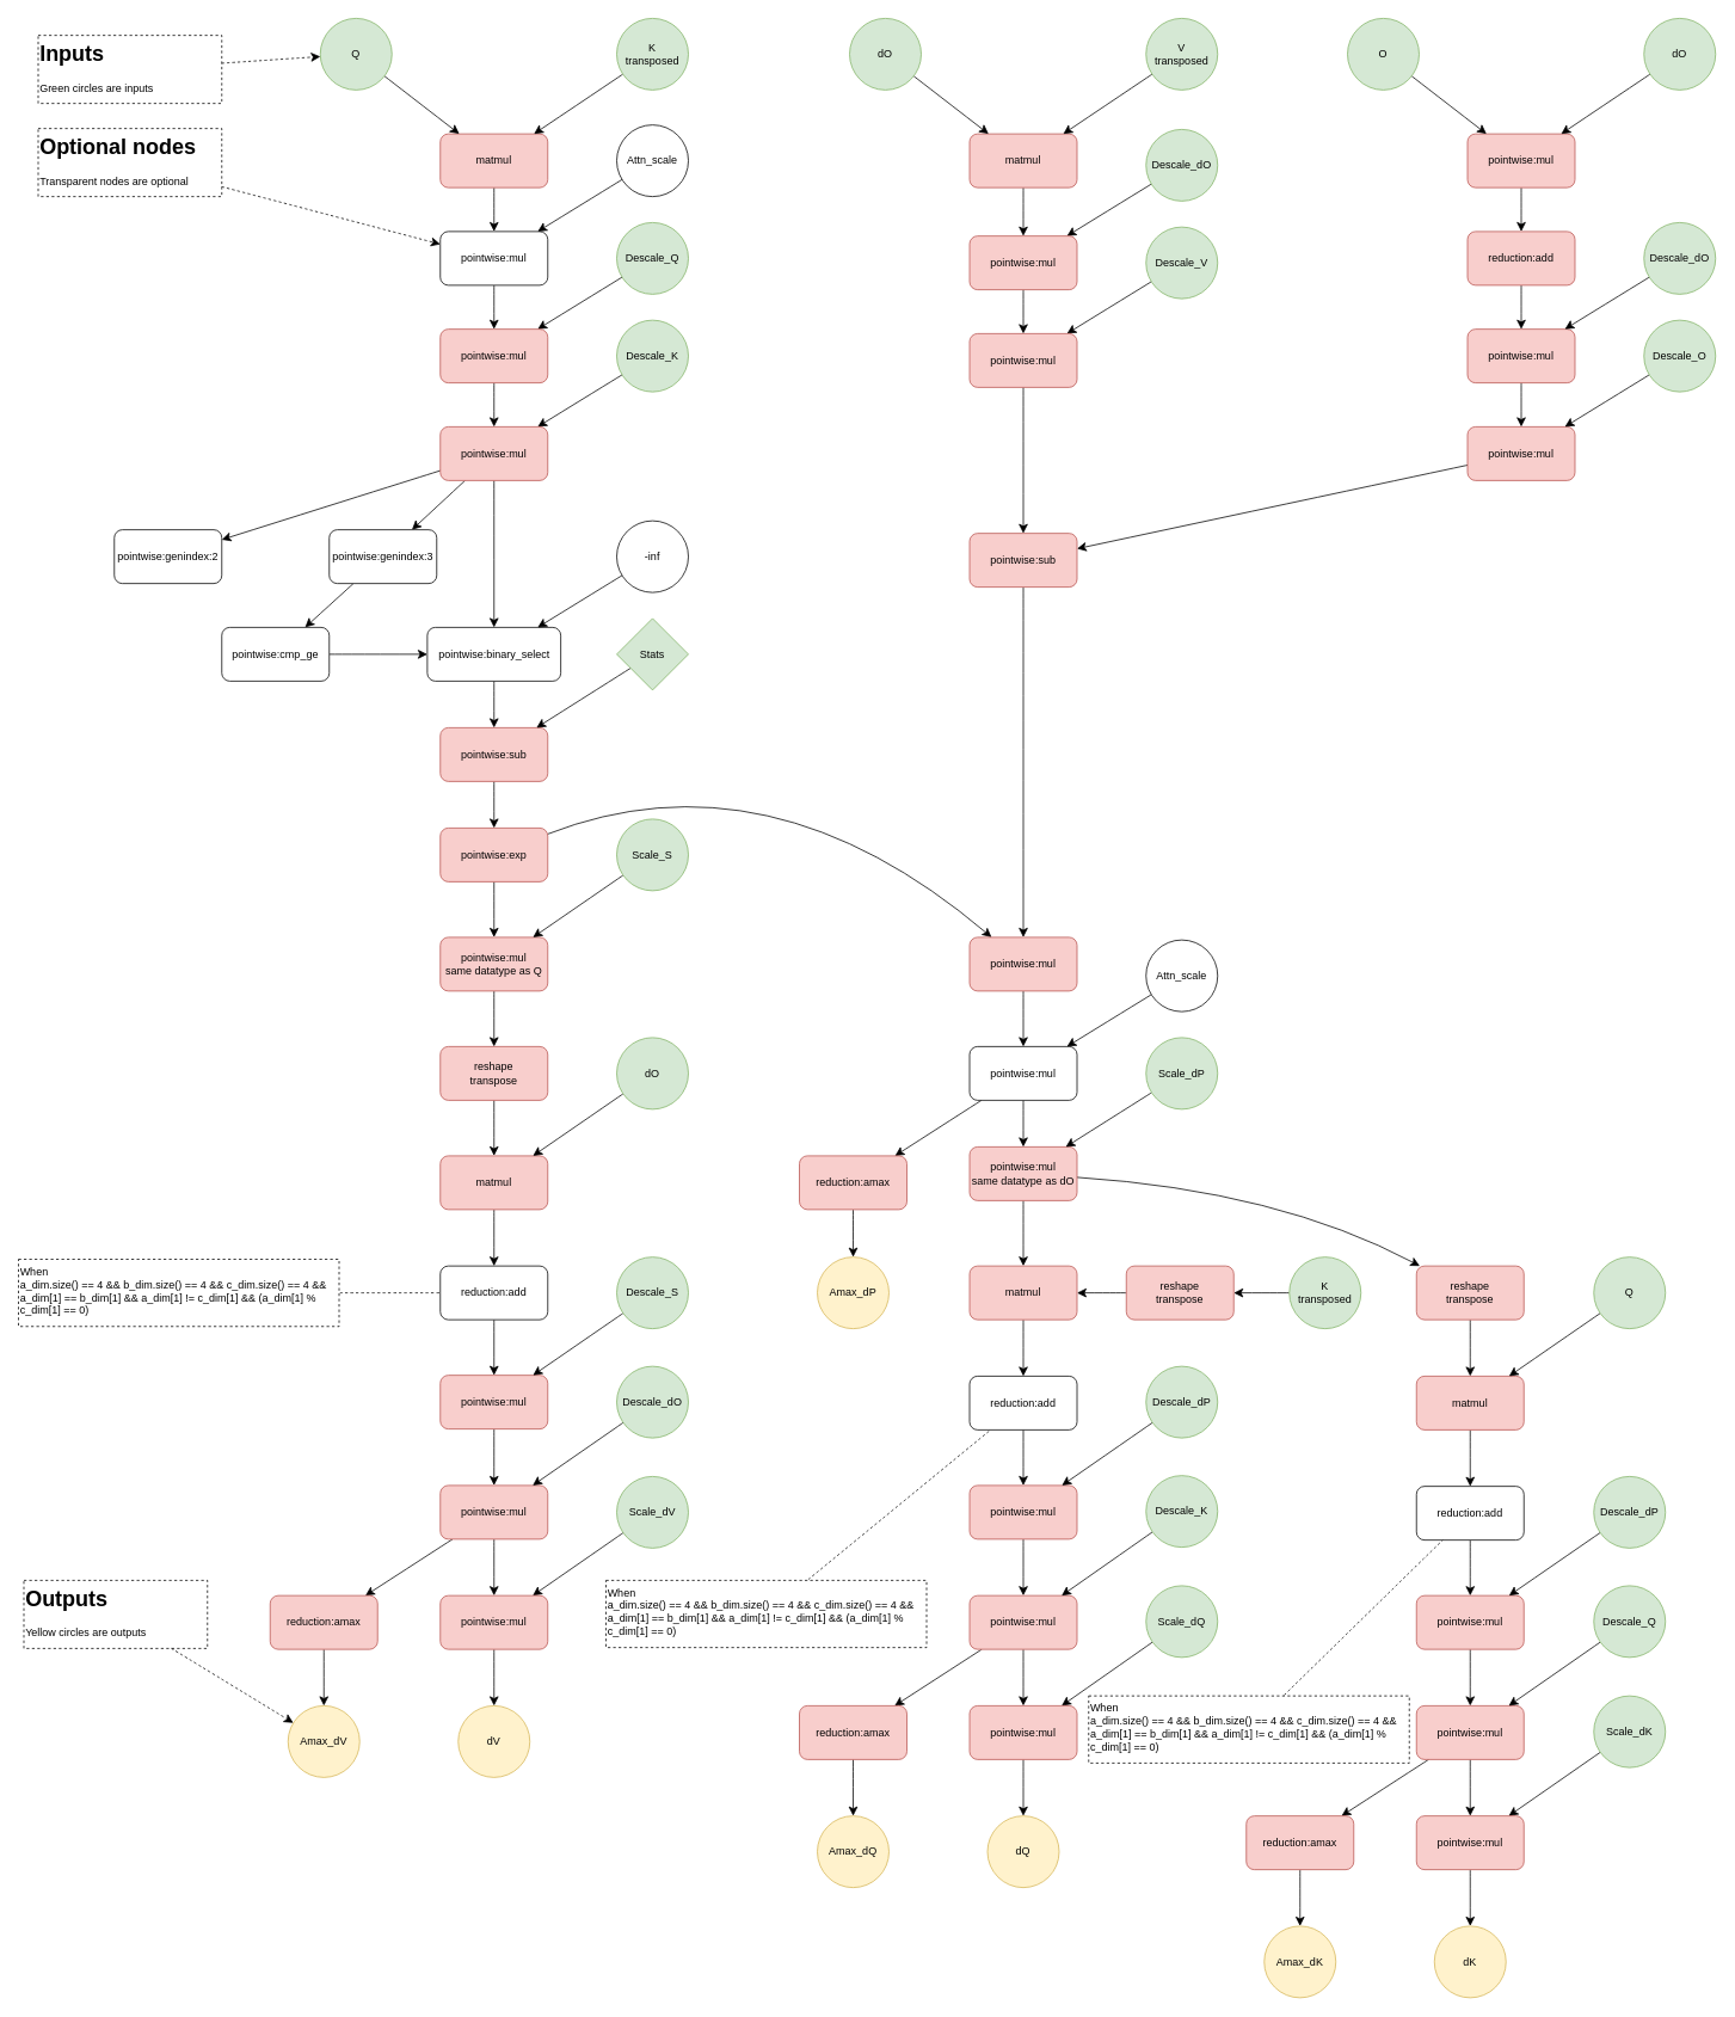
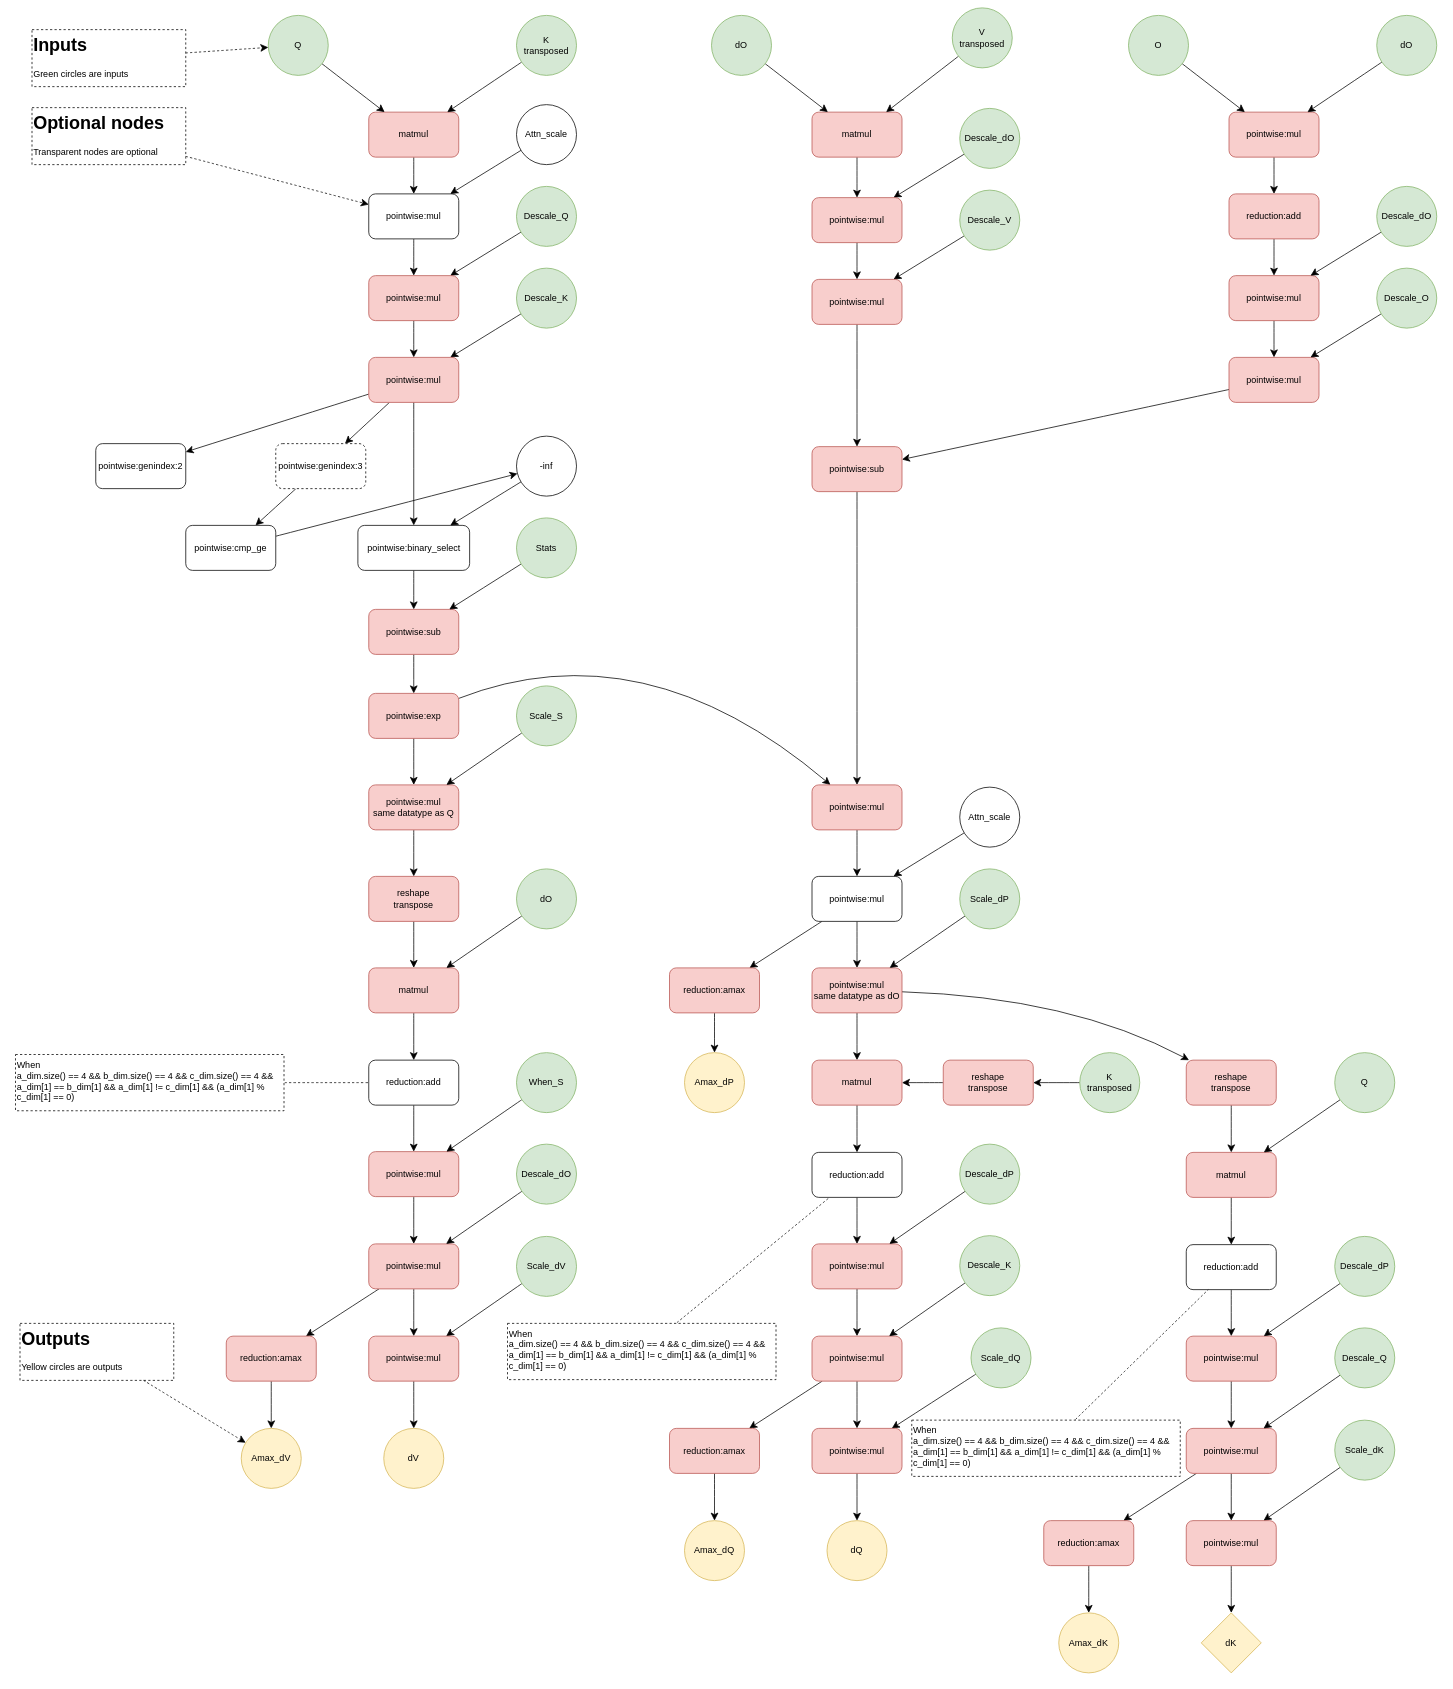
- <mxCell id="90" value="V&lt;div&gt;transposed&lt;/div&gt;" style="ellipse;whiteSpace=wrap;html=1;aspect=fixed;fillColor=#d5e8d4;strokeColor=#82b366;" parent="1" vertex="1"><mxGeometry x="1279" y="20" width="80" height="80" as="geometry" /></mxCell>
+ <mxCell id="90" value="V&lt;div&gt;transposed&lt;/div&gt;" style="ellipse;whiteSpace=wrap;html=1;aspect=fixed;fillColor=#d5e8d4;strokeColor=#82b366;" parent="1" vertex="1"><mxGeometry x="1269" y="10" width="80" height="80" as="geometry" /></mxCell>
- <mxCell id="40" value="pointwise:genindex:3" style="rounded=1;whiteSpace=wrap;html=1;" parent="1" vertex="1"><mxGeometry x="367" y="591" width="120" height="60" as="geometry" /></mxCell>
+ <mxCell id="40" value="pointwise:genindex:3" style="rounded=1;whiteSpace=wrap;html=1;dashed=1;" parent="1" vertex="1"><mxGeometry x="367" y="591" width="120" height="60" as="geometry" /></mxCell>
- <mxCell id="41" style="edgeStyle=none;curved=1;rounded=0;orthogonalLoop=1;jettySize=auto;html=1;fontSize=12;startSize=8;endSize=8;" parent="1" source="42" target="44" edge="1"><mxGeometry relative="1" as="geometry" /></mxCell>
+ <mxCell id="41" style="edgeStyle=none;curved=1;rounded=0;orthogonalLoop=1;jettySize=auto;html=1;fontSize=12;startSize=8;endSize=8;" parent="1" source="42" target="46" edge="1"><mxGeometry relative="1" as="geometry" /></mxCell>
- <mxCell id="50" value="Stats" style="rhombus;whiteSpace=wrap;html=1;aspect=fixed;fillColor=#d5e8d4;strokeColor=#82b366;" parent="1" vertex="1"><mxGeometry x="688" y="690" width="80" height="80" as="geometry" /></mxCell>
+ <mxCell id="50" value="Stats" style="ellipse;whiteSpace=wrap;html=1;aspect=fixed;fillColor=#d5e8d4;strokeColor=#82b366;" parent="1" vertex="1"><mxGeometry x="688" y="690" width="80" height="80" as="geometry" /></mxCell>
- <mxCell id="110" value="pointwise:mul&lt;div&gt;same datatype as dO&lt;/div&gt;" style="rounded=1;whiteSpace=wrap;html=1;fillColor=#f8cecc;strokeColor=#b85450;" parent="1" vertex="1"><mxGeometry x="1082" y="1280" width="120" height="60" as="geometry" /></mxCell>
+ <mxCell id="110" value="pointwise:mul&lt;div&gt;same datatype as dO&lt;/div&gt;" style="rounded=1;whiteSpace=wrap;html=1;fillColor=#f8cecc;strokeColor=#b85450;" parent="1" vertex="1"><mxGeometry x="1082" y="1290" width="120" height="60" as="geometry" /></mxCell>
- <mxCell id="67" value="Descale_S" style="ellipse;whiteSpace=wrap;html=1;aspect=fixed;fillColor=#d5e8d4;strokeColor=#82b366;" parent="1" vertex="1"><mxGeometry x="688" y="1403" width="80" height="80" as="geometry" /></mxCell>
+ <mxCell id="67" value="When_S" style="ellipse;whiteSpace=wrap;html=1;aspect=fixed;fillColor=#d5e8d4;strokeColor=#82b366;" parent="1" vertex="1"><mxGeometry x="688" y="1403" width="80" height="80" as="geometry" /></mxCell>
- <mxCell id="132" value="Scale_dQ" style="ellipse;whiteSpace=wrap;html=1;aspect=fixed;fillColor=#d5e8d4;strokeColor=#82b366;" parent="1" vertex="1"><mxGeometry x="1279" y="1770" width="80" height="80" as="geometry" /></mxCell>
+ <mxCell id="132" value="Scale_dQ" style="ellipse;whiteSpace=wrap;html=1;aspect=fixed;fillColor=#d5e8d4;strokeColor=#82b366;" parent="1" vertex="1"><mxGeometry x="1294" y="1770" width="80" height="80" as="geometry" /></mxCell>
- <mxCell id="165" value="dK" style="ellipse;whiteSpace=wrap;html=1;aspect=fixed;fillColor=#fff2cc;strokeColor=#d6b656;" parent="1" vertex="1"><mxGeometry x="1601" y="2150" width="80" height="80" as="geometry" /></mxCell>
+ <mxCell id="165" value="dK" style="rhombus;whiteSpace=wrap;html=1;aspect=fixed;fillColor=#fff2cc;strokeColor=#d6b656;" parent="1" vertex="1"><mxGeometry x="1601" y="2150" width="80" height="80" as="geometry" /></mxCell>
